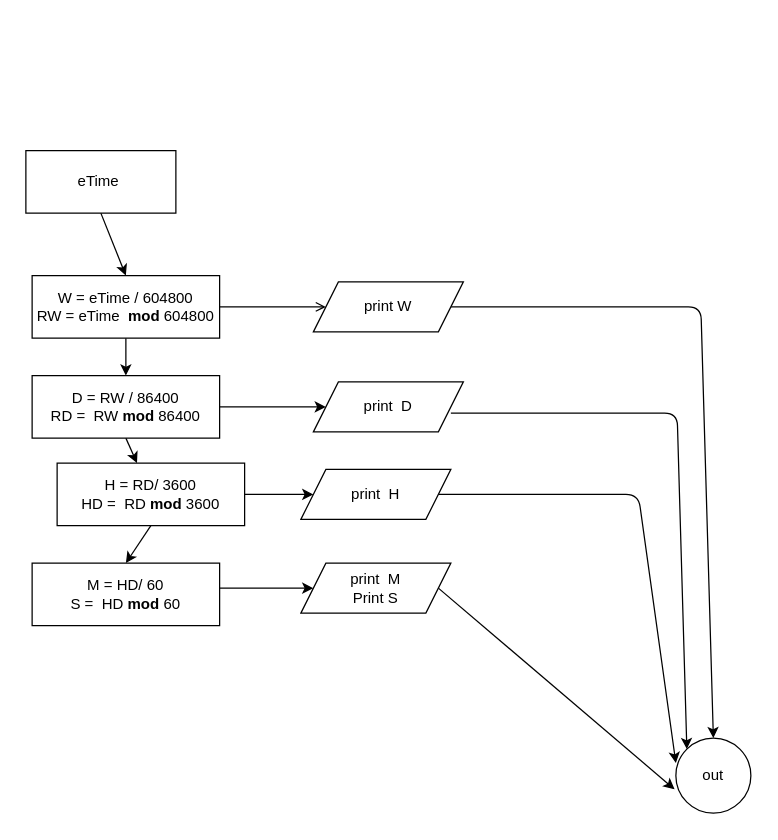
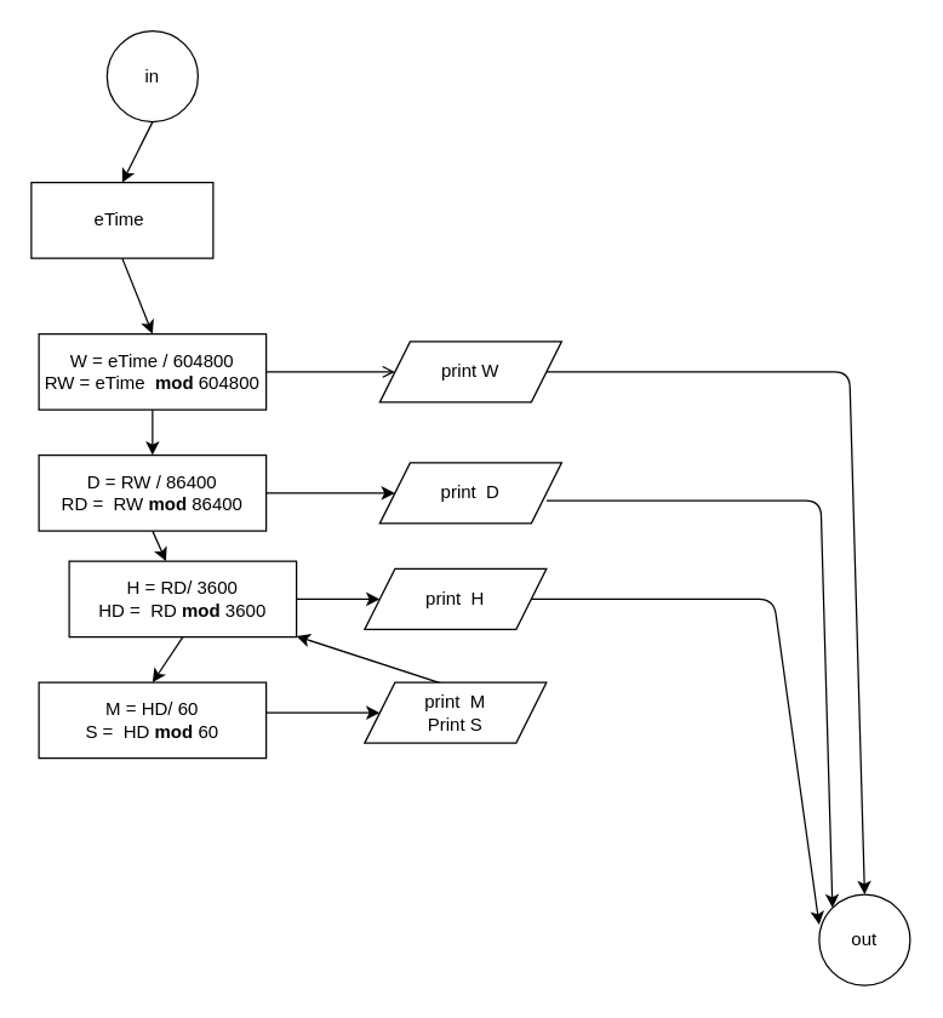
+ <mxCell id="3" value="in" style="ellipse;whiteSpace=wrap;html=1;aspect=fixed;" vertex="1" parent="1"><mxGeometry x="70" y="20" width="60" height="60" as="geometry" /></mxCell>
+ <mxCell id="2" style="edgeStyle=none;html=1;exitX=0.5;exitY=1;exitDx=0;exitDy=0;entryX=0.5;entryY=0;entryDx=0;entryDy=0;" edge="1" parent="1" source="3" target="5"><mxGeometry relative="1" as="geometry" /></mxCell>
- <mxCell id="24" style="edgeStyle=none;html=1;exitX=1;exitY=0.5;exitDx=0;exitDy=0;entryX=-0.017;entryY=0.683;entryDx=0;entryDy=0;entryPerimeter=0;" edge="1" parent="1" source="25" target="11"><mxGeometry relative="1" as="geometry" /></mxCell>
+ <mxCell id="24" style="edgeStyle=none;html=1;exitX=1;exitY=0.5;exitDx=0;exitDy=0;" edge="1" parent="1" source="25" target="18"><mxGeometry relative="1" as="geometry" /></mxCell>
